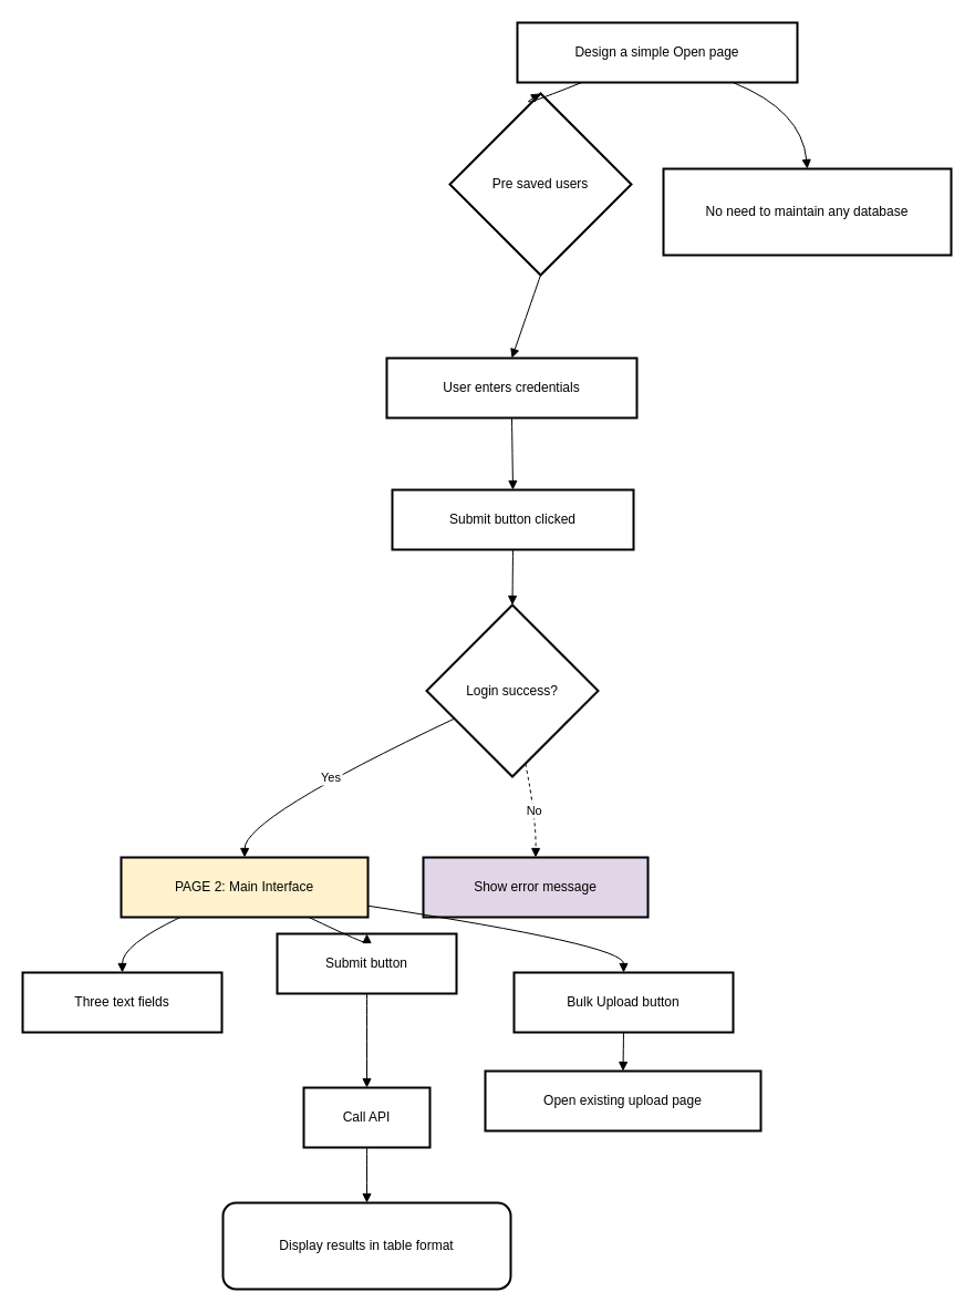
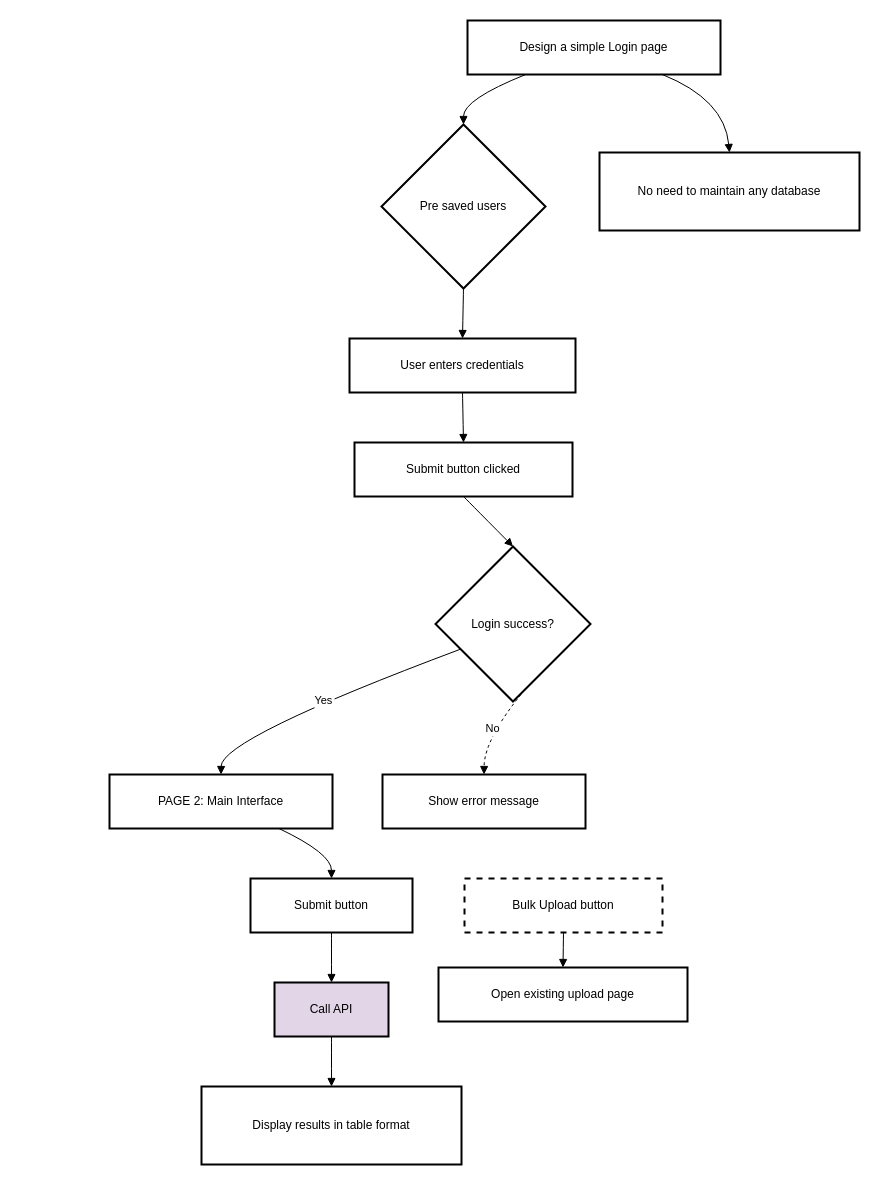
- <mxCell id="2" value="Design a simple Open page" style="whiteSpace=wrap;strokeWidth=2;" vertex="1" parent="1"><mxGeometry x="467" y="20" width="253" height="54" as="geometry" /></mxCell>
+ <mxCell id="2" value="Design a simple Login page" style="whiteSpace=wrap;strokeWidth=2;" vertex="1" parent="1"><mxGeometry x="467" y="20" width="253" height="54" as="geometry" /></mxCell>
- <mxCell id="3" value="Pre saved users" style="rhombus;strokeWidth=2;whiteSpace=wrap;" vertex="1" parent="1"><mxGeometry x="406" y="84" width="164" height="164" as="geometry" /></mxCell>
+ <mxCell id="3" value="Pre saved users" style="rhombus;strokeWidth=2;whiteSpace=wrap;" vertex="1" parent="1"><mxGeometry x="381" y="124" width="164" height="164" as="geometry" /></mxCell>
- <mxCell id="5" value="User enters credentials" style="whiteSpace=wrap;strokeWidth=2;" vertex="1" parent="1"><mxGeometry x="349" y="323" width="226" height="54" as="geometry" /></mxCell>
+ <mxCell id="5" value="User enters credentials" style="whiteSpace=wrap;strokeWidth=2;" vertex="1" parent="1"><mxGeometry x="349" y="338" width="226" height="54" as="geometry" /></mxCell>
- <mxCell id="7" value="Login success?" style="rhombus;strokeWidth=2;whiteSpace=wrap;" vertex="1" parent="1"><mxGeometry x="385" y="546" width="155" height="155" as="geometry" /></mxCell>
+ <mxCell id="7" value="Login success?" style="rhombus;strokeWidth=2;whiteSpace=wrap;" vertex="1" parent="1"><mxGeometry x="435" y="546" width="155" height="155" as="geometry" /></mxCell>
- <mxCell id="8" value="PAGE 2: Main Interface" style="whiteSpace=wrap;strokeWidth=2;fillColor=#fff2cc;" vertex="1" parent="1"><mxGeometry x="109" y="774" width="223" height="54" as="geometry" /></mxCell>
+ <mxCell id="8" value="PAGE 2: Main Interface" style="whiteSpace=wrap;strokeWidth=2;" vertex="1" parent="1"><mxGeometry x="109" y="774" width="223" height="54" as="geometry" /></mxCell>
- <mxCell id="9" value="Show error message" style="whiteSpace=wrap;strokeWidth=2;fillColor=#e1d5e7;" vertex="1" parent="1"><mxGeometry x="382" y="774" width="203" height="54" as="geometry" /></mxCell>
+ <mxCell id="9" value="Show error message" style="whiteSpace=wrap;strokeWidth=2;" vertex="1" parent="1"><mxGeometry x="382" y="774" width="203" height="54" as="geometry" /></mxCell>
- <mxCell id="27" value="" style="curved=1;startArrow=none;endArrow=block;exitX=1;exitY=0.81;entryX=0.5;entryY=0;" edge="1" parent="1" source="8" target="14"><mxGeometry relative="1" as="geometry"><Array as="points"><mxPoint x="563" y="853" /></Array></mxGeometry></mxCell>
- <mxCell id="23" value="" style="curved=1;startArrow=none;endArrow=block;exitX=0.24;exitY=1;entryX=0.5;entryY=0;" edge="1" parent="1" source="8" target="10"><mxGeometry relative="1" as="geometry"><Array as="points"><mxPoint x="110" y="853" /></Array></mxGeometry></mxCell>
- <mxCell id="11" value="Submit button" style="whiteSpace=wrap;strokeWidth=2;" vertex="1" parent="1"><mxGeometry x="250" y="843" width="162" height="54" as="geometry" /></mxCell>
+ <mxCell id="11" value="Submit button" style="whiteSpace=wrap;strokeWidth=2;" vertex="1" parent="1"><mxGeometry x="250" y="878" width="162" height="54" as="geometry" /></mxCell>
- <mxCell id="10" value="Three text fields" style="whiteSpace=wrap;strokeWidth=2;" vertex="1" parent="1"><mxGeometry x="20" y="878" width="180" height="54" as="geometry" /></mxCell>
- <mxCell id="14" value="Bulk Upload button" style="whiteSpace=wrap;strokeWidth=2;" vertex="1" parent="1"><mxGeometry x="464" y="878" width="198" height="54" as="geometry" /></mxCell>
+ <mxCell id="14" value="Bulk Upload button" style="whiteSpace=wrap;strokeWidth=2;dashed=1;" vertex="1" parent="1"><mxGeometry x="464" y="878" width="198" height="54" as="geometry" /></mxCell>
- <mxCell id="12" value="Call API" style="whiteSpace=wrap;strokeWidth=2;" vertex="1" parent="1"><mxGeometry x="274" y="982" width="114" height="54" as="geometry" /></mxCell>
+ <mxCell id="12" value="Call API" style="whiteSpace=wrap;strokeWidth=2;fillColor=#e1d5e7;" vertex="1" parent="1"><mxGeometry x="274" y="982" width="114" height="54" as="geometry" /></mxCell>
- <mxCell id="13" value="Display results in table format" style="whiteSpace=wrap;strokeWidth=2;rounded=1;" vertex="1" parent="1"><mxGeometry x="201" y="1086" width="260" height="78" as="geometry" /></mxCell>
+ <mxCell id="13" value="Display results in table format" style="whiteSpace=wrap;strokeWidth=2;" vertex="1" parent="1"><mxGeometry x="201" y="1086" width="260" height="78" as="geometry" /></mxCell>
